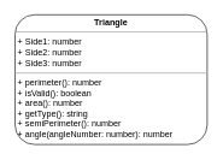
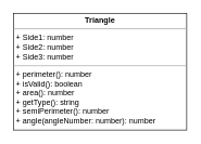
- <mxCell id="2" value="&lt;p style=&quot;margin: 0px ; margin-top: 4px ; text-align: center&quot;&gt;&lt;b&gt;Triangle&lt;/b&gt;&lt;/p&gt;&lt;hr size=&quot;1&quot;&gt;&lt;p style=&quot;margin: 0px ; margin-left: 4px&quot;&gt;+ Side1: number&lt;/p&gt;&lt;p style=&quot;margin: 0px ; margin-left: 4px&quot;&gt;+ Side2: number&lt;/p&gt;&lt;p style=&quot;margin: 0px ; margin-left: 4px&quot;&gt;+ Side3: number&lt;/p&gt;&lt;hr size=&quot;1&quot;&gt;&lt;p style=&quot;margin: 0px ; margin-left: 4px&quot;&gt;+ perimeter(): number&lt;/p&gt;&lt;p style=&quot;margin: 0px ; margin-left: 4px&quot;&gt;+ isValid(): boolean&lt;/p&gt;&lt;p style=&quot;margin: 0px ; margin-left: 4px&quot;&gt;+ area(): number&lt;/p&gt;&lt;p style=&quot;margin: 0px ; margin-left: 4px&quot;&gt;+ getType(): string&lt;/p&gt;&lt;p style=&quot;margin: 0px ; margin-left: 4px&quot;&gt;+ semiPerimeter(): number&lt;/p&gt;&lt;p style=&quot;margin: 0px ; margin-left: 4px&quot;&gt;+ angle(angleNumber: number): number&lt;/p&gt;&lt;p style=&quot;margin: 0px ; margin-left: 4px&quot;&gt;&lt;br&gt;&lt;/p&gt;" style="verticalAlign=top;align=left;overflow=fill;fontSize=12;fontFamily=Helvetica;html=1;rounded=1;" vertex="1" parent="1"><mxGeometry x="20" y="20" width="266" height="180" as="geometry" /></mxCell>
+ <mxCell id="2" value="&lt;p style=&quot;margin: 0px ; margin-top: 4px ; text-align: center&quot;&gt;&lt;b&gt;Triangle&lt;/b&gt;&lt;/p&gt;&lt;hr size=&quot;1&quot;&gt;&lt;p style=&quot;margin: 0px ; margin-left: 4px&quot;&gt;+ Side1: number&lt;/p&gt;&lt;p style=&quot;margin: 0px ; margin-left: 4px&quot;&gt;+ Side2: number&lt;/p&gt;&lt;p style=&quot;margin: 0px ; margin-left: 4px&quot;&gt;+ Side3: number&lt;/p&gt;&lt;hr size=&quot;1&quot;&gt;&lt;p style=&quot;margin: 0px ; margin-left: 4px&quot;&gt;+ perimeter(): number&lt;/p&gt;&lt;p style=&quot;margin: 0px ; margin-left: 4px&quot;&gt;+ isValid(): boolean&lt;/p&gt;&lt;p style=&quot;margin: 0px ; margin-left: 4px&quot;&gt;+ area(): number&lt;/p&gt;&lt;p style=&quot;margin: 0px ; margin-left: 4px&quot;&gt;+ getType(): string&lt;/p&gt;&lt;p style=&quot;margin: 0px ; margin-left: 4px&quot;&gt;+ semiPerimeter(): number&lt;/p&gt;&lt;p style=&quot;margin: 0px ; margin-left: 4px&quot;&gt;+ angle(angleNumber: number): number&lt;/p&gt;&lt;p style=&quot;margin: 0px ; margin-left: 4px&quot;&gt;&lt;br&gt;&lt;/p&gt;" style="verticalAlign=top;align=left;overflow=fill;fontSize=12;fontFamily=Helvetica;html=1;" vertex="1" parent="1"><mxGeometry x="20" y="20" width="266" height="180" as="geometry" /></mxCell>
